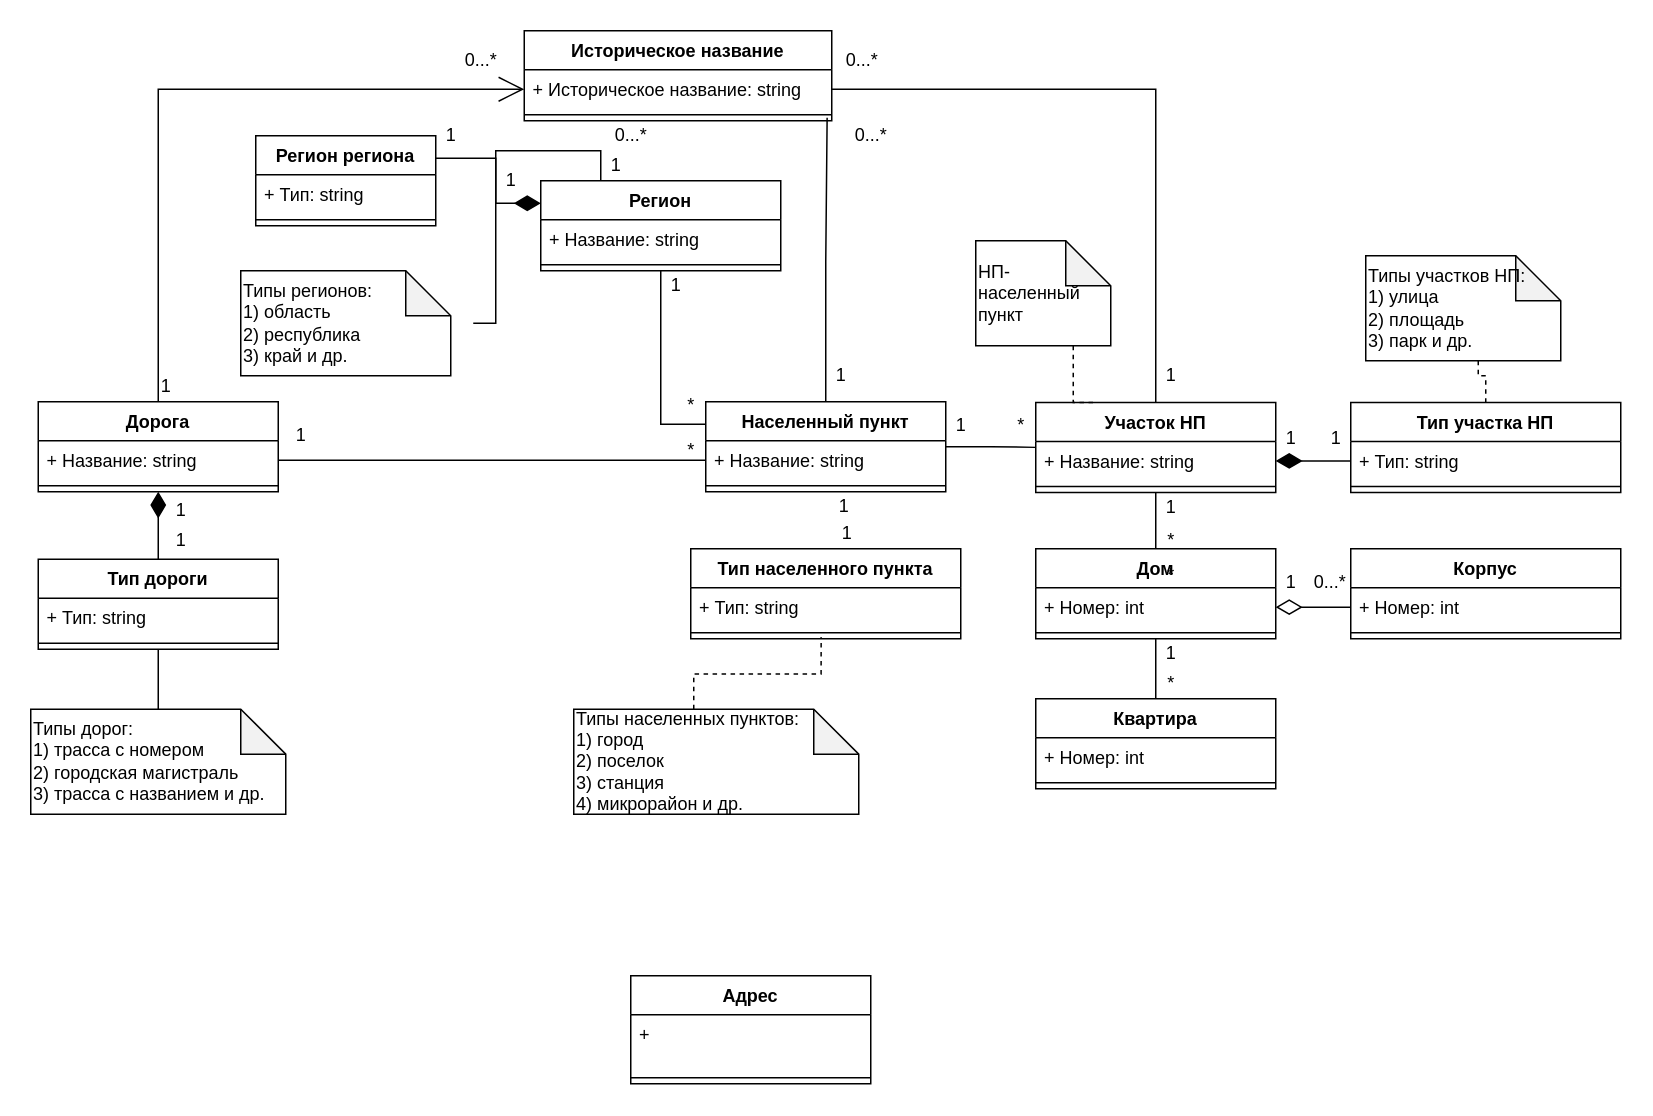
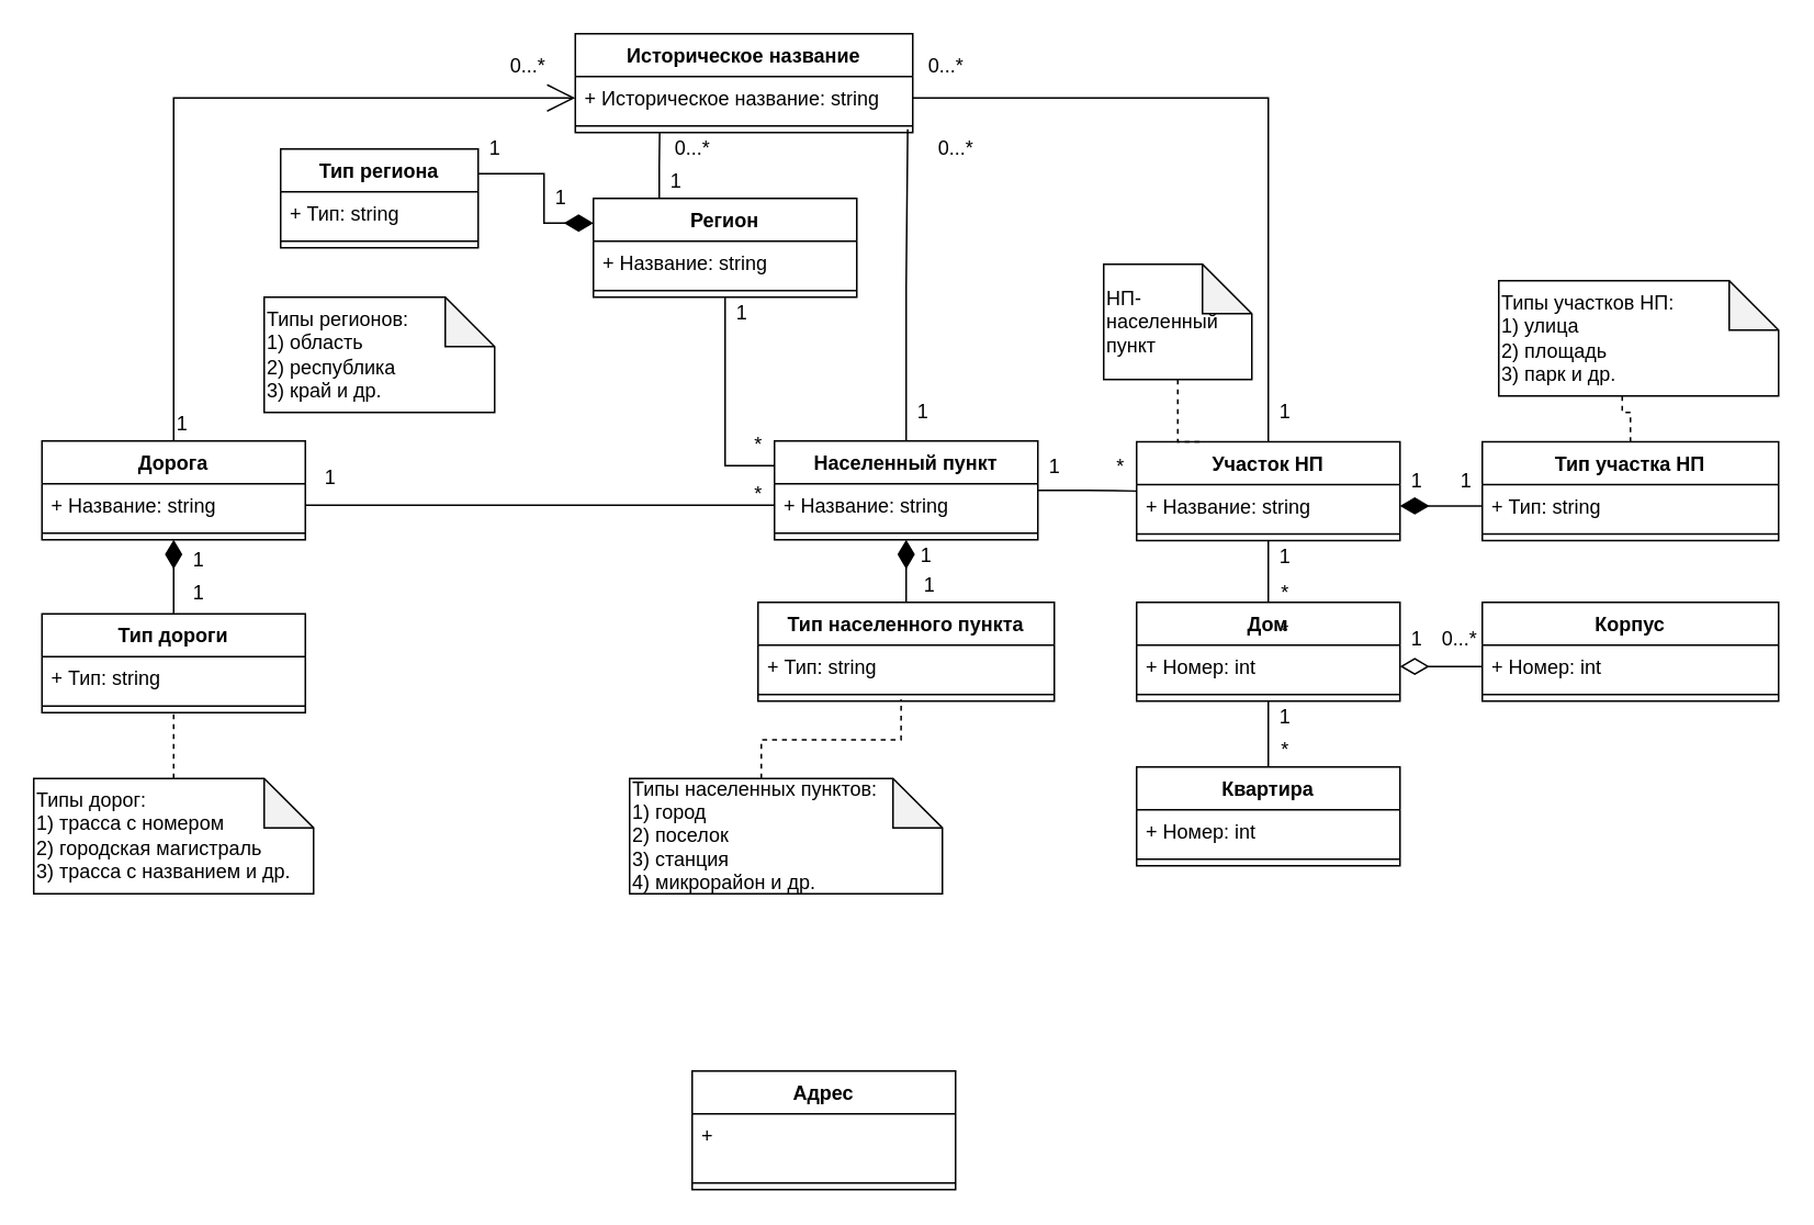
- <mxCell id="8" value="Регион региона" style="swimlane;fontStyle=1;align=center;verticalAlign=top;childLayout=stackLayout;horizontal=1;startSize=26;horizontalStack=0;resizeParent=1;resizeParentMax=0;resizeLast=0;collapsible=1;marginBottom=0;" vertex="1" parent="1"><mxGeometry x="170" y="90" width="120" height="60" as="geometry" /></mxCell>
+ <mxCell id="8" value="Тип региона" style="swimlane;fontStyle=1;align=center;verticalAlign=top;childLayout=stackLayout;horizontal=1;startSize=26;horizontalStack=0;resizeParent=1;resizeParentMax=0;resizeLast=0;collapsible=1;marginBottom=0;" vertex="1" parent="1"><mxGeometry x="170" y="90" width="120" height="60" as="geometry" /></mxCell>
- <mxCell id="3" style="edgeStyle=orthogonalEdgeStyle;rounded=0;orthogonalLoop=1;jettySize=auto;html=1;startArrow=none;startFill=0;startSize=15;endArrow=none;endFill=0;endSize=15;targetPerimeterSpacing=15;exitX=0.25;exitY=0;exitDx=0;exitDy=0;" edge="1" parent="1" source="4" target="54"><mxGeometry relative="1" as="geometry" /></mxCell>
+ <mxCell id="3" style="edgeStyle=orthogonalEdgeStyle;rounded=0;orthogonalLoop=1;jettySize=auto;html=1;entryX=0.25;entryY=1;entryDx=0;entryDy=0;startArrow=none;startFill=0;startSize=15;endArrow=none;endFill=0;endSize=15;targetPerimeterSpacing=15;exitX=0.25;exitY=0;exitDx=0;exitDy=0;" edge="1" parent="1" source="4" target="66"><mxGeometry relative="1" as="geometry" /></mxCell>
- <mxCell id="76" value="НП- населенный пункт" style="shape=note;whiteSpace=wrap;html=1;backgroundOutline=1;darkOpacity=0.05;align=left;" vertex="1" parent="1"><mxGeometry x="650" y="160" width="90" height="70" as="geometry" /></mxCell>
+ <mxCell id="76" value="НП- населенный пункт" style="shape=note;whiteSpace=wrap;html=1;backgroundOutline=1;darkOpacity=0.05;align=left;" vertex="1" parent="1"><mxGeometry x="670" y="160" width="90" height="70" as="geometry" /></mxCell>
- <mxCell id="58" value="Типы участков НП:&lt;br&gt;1) улица&lt;br&gt;&lt;div&gt;&lt;span&gt;2) площадь&lt;/span&gt;&lt;/div&gt;&lt;div&gt;&lt;span&gt;3) парк и др.&amp;nbsp;&lt;/span&gt;&lt;/div&gt;" style="shape=note;whiteSpace=wrap;html=1;backgroundOutline=1;darkOpacity=0.05;align=left;" vertex="1" parent="1"><mxGeometry x="910" y="170" width="130" height="70" as="geometry" /></mxCell>
+ <mxCell id="58" value="Типы участков НП:&lt;br&gt;1) улица&lt;br&gt;&lt;div&gt;&lt;span&gt;2) площадь&lt;/span&gt;&lt;/div&gt;&lt;div&gt;&lt;span&gt;3) парк и др.&amp;nbsp;&lt;/span&gt;&lt;/div&gt;" style="shape=note;whiteSpace=wrap;html=1;backgroundOutline=1;darkOpacity=0.05;align=left;" vertex="1" parent="1"><mxGeometry x="910" y="170" width="170" height="70" as="geometry" /></mxCell>
+ <mxCell id="24" style="edgeStyle=orthogonalEdgeStyle;rounded=0;orthogonalLoop=1;jettySize=auto;html=1;entryX=0.5;entryY=1;entryDx=0;entryDy=0;endArrow=diamondThin;endFill=1;endSize=15;exitX=0.5;exitY=0;exitDx=0;exitDy=0;startArrow=none;startFill=0;targetPerimeterSpacing=12;startSize=15;" edge="1" parent="1" source="25" target="21"><mxGeometry relative="1" as="geometry" /></mxCell>
- <mxCell id="52" style="edgeStyle=orthogonalEdgeStyle;rounded=0;orthogonalLoop=1;jettySize=auto;html=1;entryX=0.5;entryY=1;entryDx=0;entryDy=0;startArrow=none;startFill=0;startSize=15;endArrow=none;endFill=0;endSize=15;targetPerimeterSpacing=15;dashed=0;exitX=0.5;exitY=0;exitDx=0;exitDy=0;exitPerimeter=0;" edge="1" parent="1" source="53" target="16"><mxGeometry relative="1" as="geometry"><Array as="points"><mxPoint x="105" y="432" /><mxPoint x="105" y="432" /></Array></mxGeometry></mxCell>
+ <mxCell id="52" style="edgeStyle=orthogonalEdgeStyle;rounded=0;orthogonalLoop=1;jettySize=auto;html=1;entryX=0.5;entryY=1;entryDx=0;entryDy=0;startArrow=none;startFill=0;startSize=15;endArrow=none;endFill=0;endSize=15;targetPerimeterSpacing=15;dashed=1;exitX=0.5;exitY=0;exitDx=0;exitDy=0;exitPerimeter=0;" edge="1" parent="1" source="53" target="16"><mxGeometry relative="1" as="geometry"><Array as="points"><mxPoint x="105" y="432" /><mxPoint x="105" y="432" /></Array></mxGeometry></mxCell>
